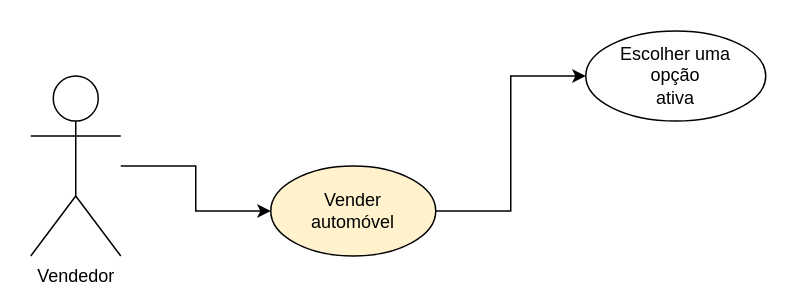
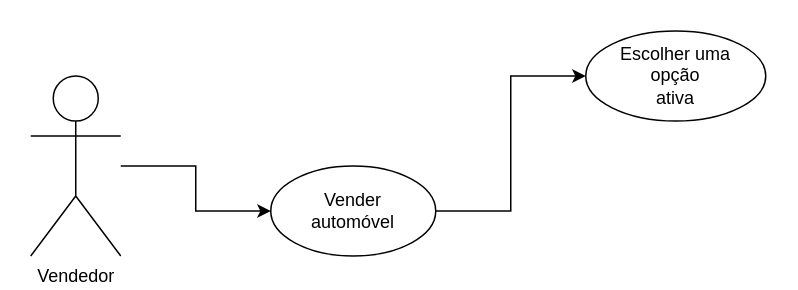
- <mxCell id="5" value="Vender&lt;br&gt;automóvel" style="ellipse;whiteSpace=wrap;html=1;align=center;fillColor=#fff2cc;" vertex="1" parent="1"><mxGeometry x="180" y="110" width="110" height="60" as="geometry" /></mxCell>
+ <mxCell id="5" value="Vender&lt;br&gt;automóvel" style="ellipse;whiteSpace=wrap;html=1;align=center;" vertex="1" parent="1"><mxGeometry x="180" y="110" width="110" height="60" as="geometry" /></mxCell>
